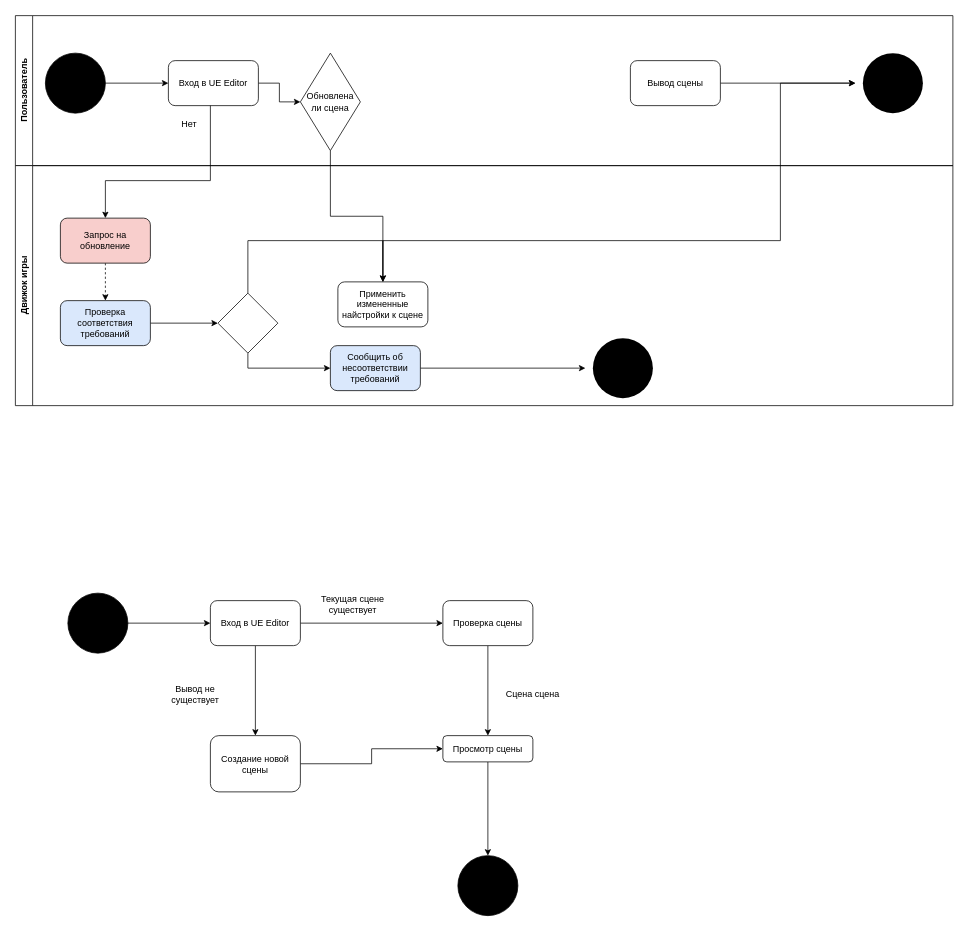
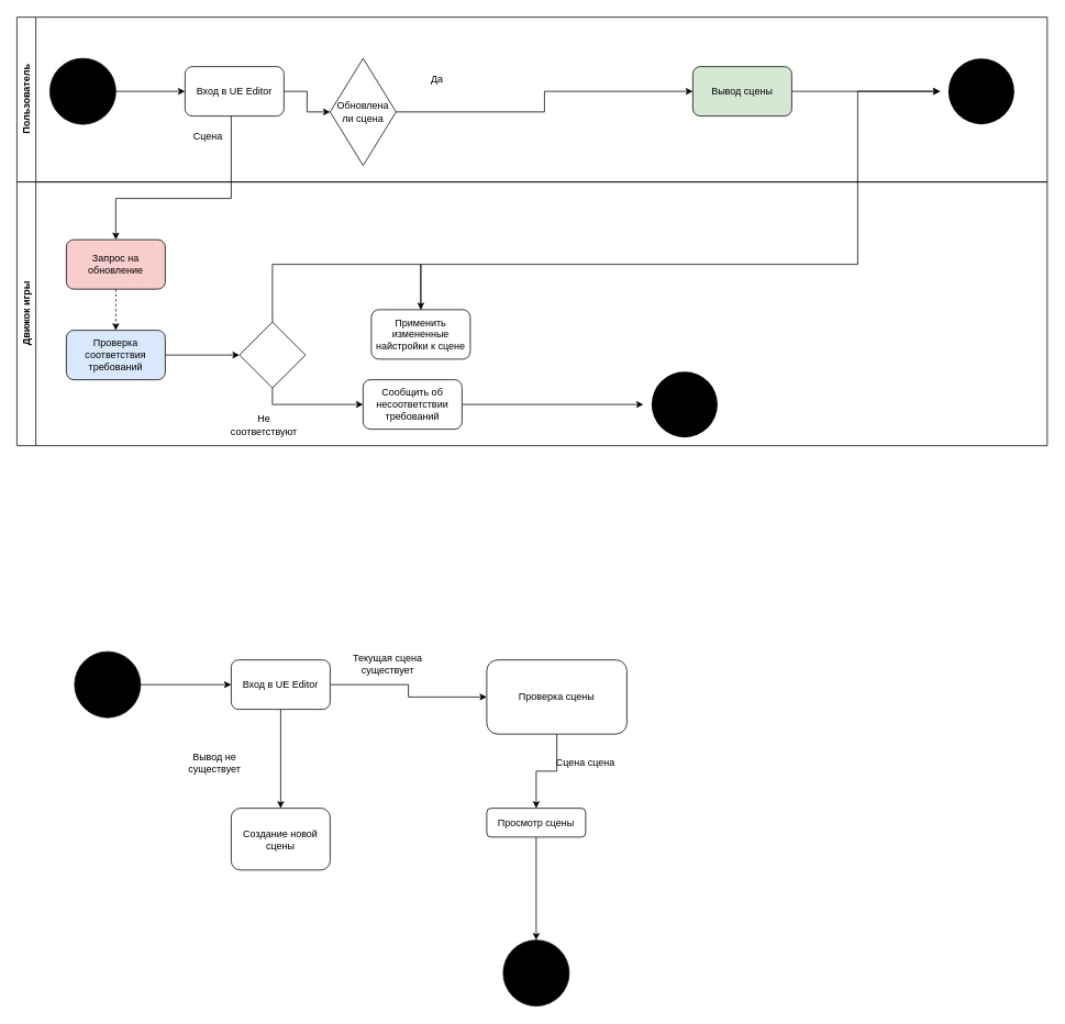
+ <mxCell id="11" value="Да" style="text;html=1;strokeColor=none;fillColor=none;align=center;verticalAlign=middle;whiteSpace=wrap;rounded=0;" vertex="1" parent="2"><mxGeometry x="480" y="60" width="60" height="30" as="geometry" /></mxCell>
- <mxCell id="10" value="Вывод сцены" style="rounded=1;whiteSpace=wrap;html=1;" vertex="1" parent="2"><mxGeometry x="820" y="60" width="120" height="60" as="geometry" /></mxCell>
+ <mxCell id="10" value="Вывод сцены" style="rounded=1;whiteSpace=wrap;html=1;fillColor=#d5e8d4;" vertex="1" parent="2"><mxGeometry x="820" y="60" width="120" height="60" as="geometry" /></mxCell>
- <mxCell id="13" value="Нет" style="text;html=1;strokeColor=none;fillColor=none;align=center;verticalAlign=middle;whiteSpace=wrap;rounded=0;" vertex="1" parent="2"><mxGeometry x="204" y="130" width="56" height="30" as="geometry" /></mxCell>
+ <mxCell id="13" value="Сцена" style="text;html=1;strokeColor=none;fillColor=none;align=center;verticalAlign=middle;whiteSpace=wrap;rounded=0;" vertex="1" parent="2"><mxGeometry x="204" y="130" width="56" height="30" as="geometry" /></mxCell>
- <mxCell id="7" style="edgeStyle=orthogonalEdgeStyle;rounded=0;orthogonalLoop=1;jettySize=auto;html=1;" edge="1" parent="2" source="8" target="21"><mxGeometry relative="1" as="geometry" /></mxCell>
+ <mxCell id="7" style="edgeStyle=orthogonalEdgeStyle;rounded=0;orthogonalLoop=1;jettySize=auto;html=1;entryX=0;entryY=0.5;entryDx=0;entryDy=0;" edge="1" parent="2" source="8" target="10"><mxGeometry relative="1" as="geometry" /></mxCell>
- <mxCell id="20" value="Сообщить об несоответствии требований" style="rounded=1;whiteSpace=wrap;html=1;fillColor=#dae8fc;" vertex="1" parent="14"><mxGeometry x="420" y="240" width="120" height="60" as="geometry" /></mxCell>
+ <mxCell id="20" value="Сообщить об несоответствии требований" style="rounded=1;whiteSpace=wrap;html=1;" vertex="1" parent="14"><mxGeometry x="420" y="240" width="120" height="60" as="geometry" /></mxCell>
+ <mxCell id="26" value="Не соответствуют" style="text;html=1;strokeColor=none;fillColor=none;align=center;verticalAlign=middle;whiteSpace=wrap;rounded=0;" vertex="1" parent="14"><mxGeometry x="270" y="280" width="60" height="30" as="geometry" /></mxCell>
- <mxCell id="41" value="Текущая сцене существует" style="text;html=1;strokeColor=none;fillColor=none;align=center;verticalAlign=middle;whiteSpace=wrap;rounded=0;" vertex="1" parent="1"><mxGeometry x="420" y="790" width="100" height="30" as="geometry" /></mxCell>
+ <mxCell id="41" value="Текущая сцена существует" style="text;html=1;strokeColor=none;fillColor=none;align=center;verticalAlign=middle;whiteSpace=wrap;rounded=0;" vertex="1" parent="1"><mxGeometry x="420" y="790" width="100" height="30" as="geometry" /></mxCell>
- <mxCell id="35" value="Проверка сцены" style="rounded=1;whiteSpace=wrap;html=1;" vertex="1" parent="1"><mxGeometry x="590" y="800" width="120" height="60" as="geometry" /></mxCell>
+ <mxCell id="35" value="Проверка сцены" style="rounded=1;whiteSpace=wrap;html=1;" vertex="1" parent="1"><mxGeometry x="590" y="800" width="170" height="90" as="geometry" /></mxCell>
- <mxCell id="38" style="edgeStyle=orthogonalEdgeStyle;rounded=0;orthogonalLoop=1;jettySize=auto;html=1;" edge="1" parent="1" source="39" target="37"><mxGeometry relative="1" as="geometry" /></mxCell>
